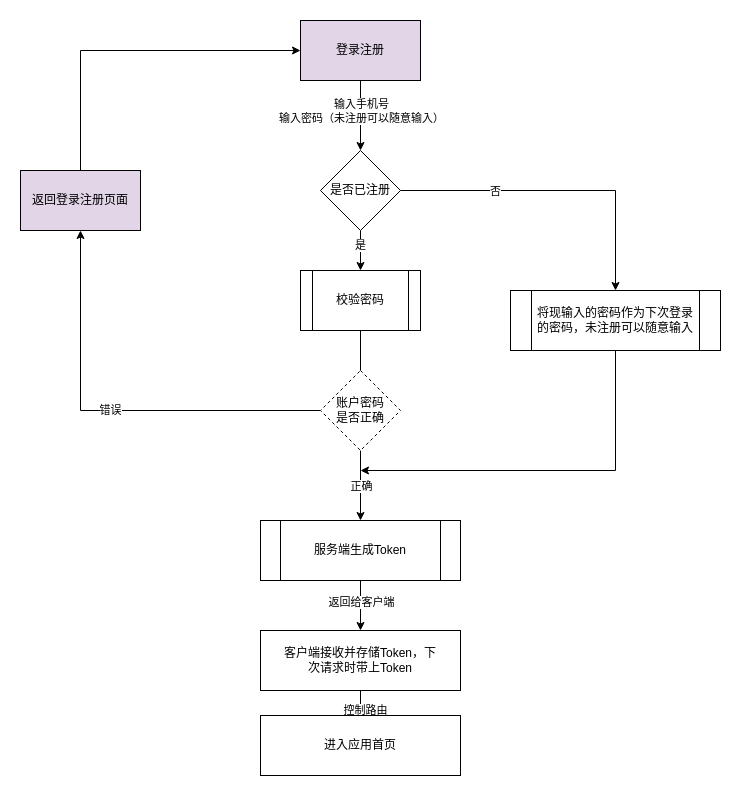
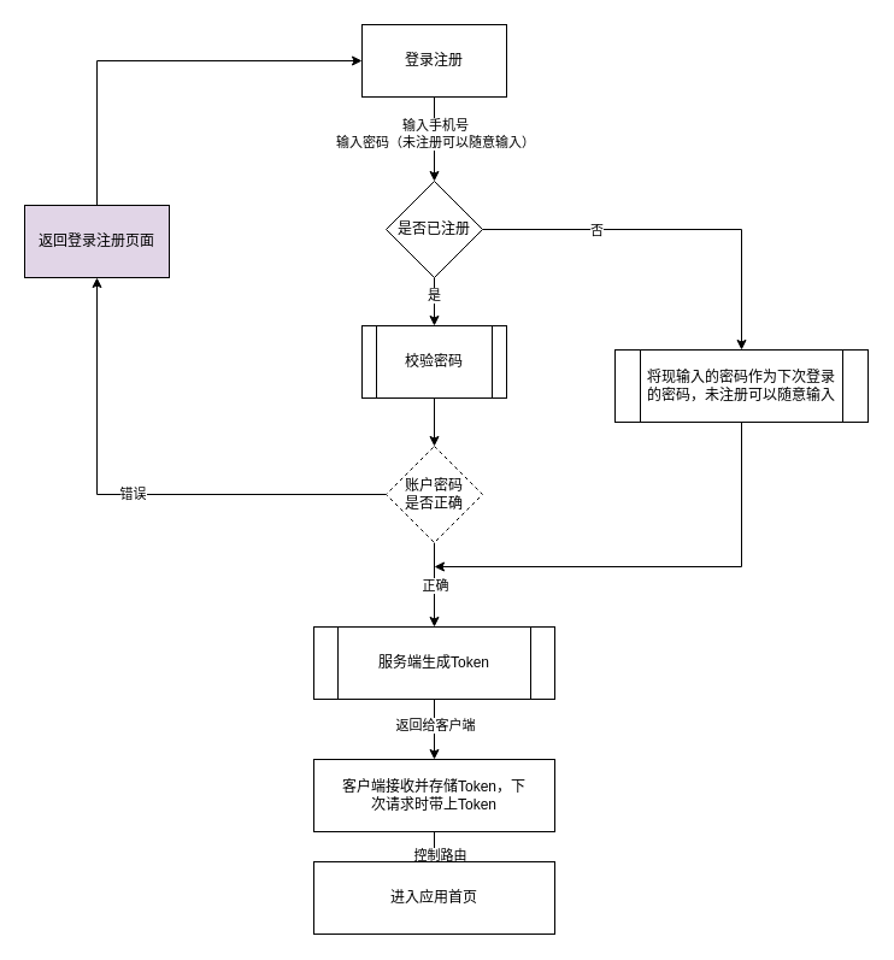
- <mxCell id="4" value="登录注册" style="rounded=0;whiteSpace=wrap;html=1;fillColor=#e1d5e7;" parent="1" vertex="1"><mxGeometry x="300" y="20" width="120" height="60" as="geometry" /></mxCell>
+ <mxCell id="4" value="登录注册" style="rounded=0;whiteSpace=wrap;html=1;" parent="1" vertex="1"><mxGeometry x="300" y="20" width="120" height="60" as="geometry" /></mxCell>
- <mxCell id="10" value="" style="edgeStyle=orthogonalEdgeStyle;rounded=0;orthogonalLoop=1;jettySize=auto;html=1;exitX=0.5;exitY=1;exitDx=0;exitDy=0;endArrow=none;" parent="1" source="11" target="15" edge="1"><mxGeometry relative="1" as="geometry"><mxPoint x="360" y="300" as="sourcePoint" /></mxGeometry></mxCell>
+ <mxCell id="10" value="" style="edgeStyle=orthogonalEdgeStyle;rounded=0;orthogonalLoop=1;jettySize=auto;html=1;exitX=0.5;exitY=1;exitDx=0;exitDy=0;" parent="1" source="11" target="15" edge="1"><mxGeometry relative="1" as="geometry"><mxPoint x="360" y="300" as="sourcePoint" /></mxGeometry></mxCell>
